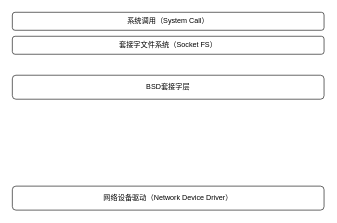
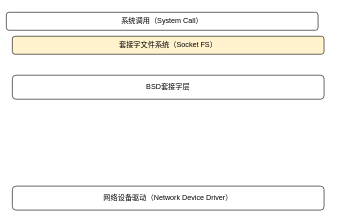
- <mxCell id="5" value="系统调用（System Call）" style="rounded=1;whiteSpace=wrap;html=1;" vertex="1" parent="1"><mxGeometry x="20" y="20" width="520" height="30" as="geometry" /></mxCell>
+ <mxCell id="5" value="系统调用（System Call）" style="rounded=1;whiteSpace=wrap;html=1;" vertex="1" parent="1"><mxGeometry x="10" y="20" width="520" height="30" as="geometry" /></mxCell>
- <mxCell id="2" value="套接字文件系统（Socket FS）" style="rounded=1;whiteSpace=wrap;html=1;" vertex="1" parent="1"><mxGeometry x="20" y="60" width="520" height="30" as="geometry" /></mxCell>
+ <mxCell id="2" value="套接字文件系统（Socket FS）" style="rounded=1;whiteSpace=wrap;html=1;fillColor=#fff2cc;" vertex="1" parent="1"><mxGeometry x="20" y="60" width="520" height="30" as="geometry" /></mxCell>
